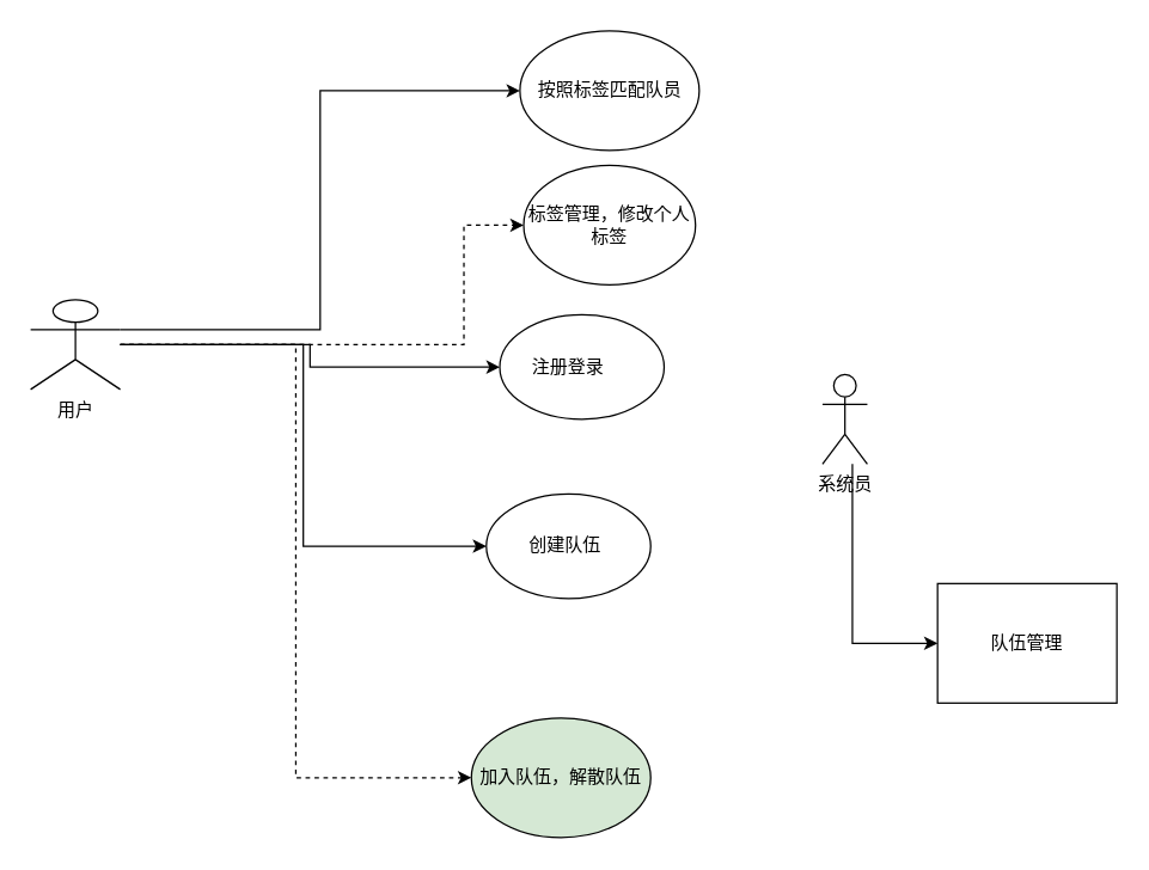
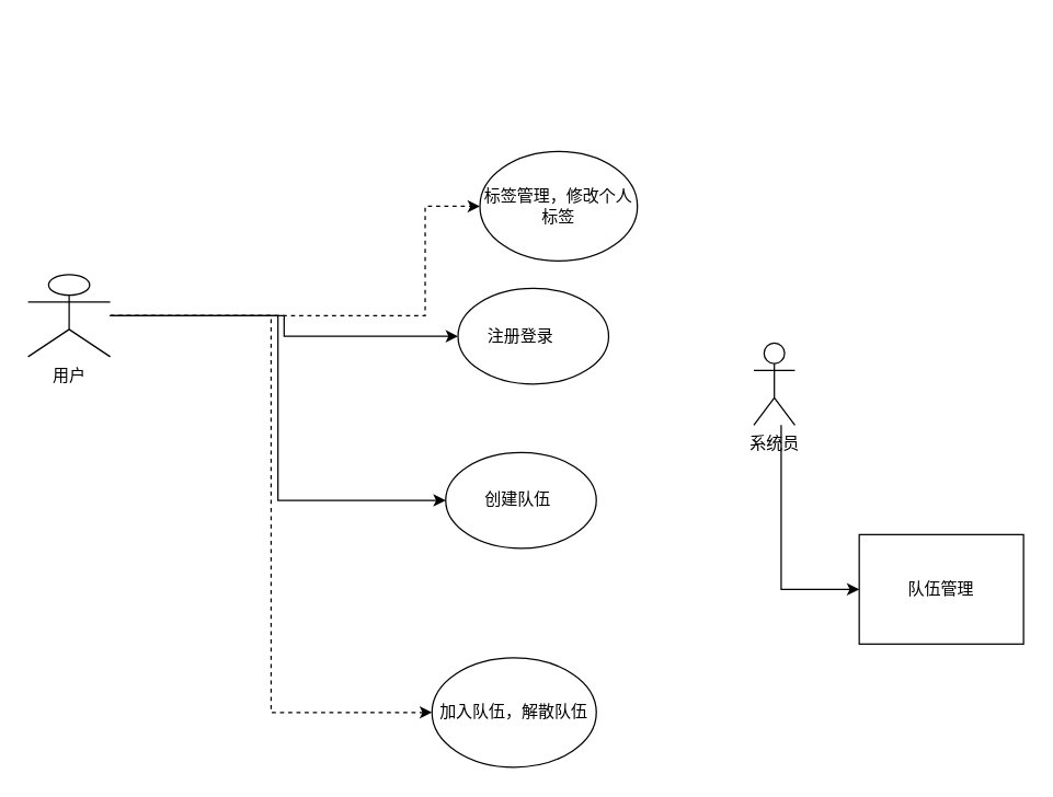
- <mxCell id="14" value="按照标签匹配队员" style="ellipse;whiteSpace=wrap;html=1;" vertex="1" parent="1"><mxGeometry x="347.5" y="20" width="120" height="80" as="geometry" /></mxCell>
- <mxCell id="5" style="edgeStyle=orthogonalEdgeStyle;rounded=0;orthogonalLoop=1;jettySize=auto;html=1;exitX=1;exitY=0.333;exitDx=0;exitDy=0;exitPerimeter=0;entryX=0;entryY=0.5;entryDx=0;entryDy=0;" edge="1" parent="1" source="7" target="14"><mxGeometry relative="1" as="geometry"><mxPoint x="220" y="60" as="targetPoint" /></mxGeometry></mxCell>
- <mxCell id="13" value="加入队伍，解散队伍" style="ellipse;whiteSpace=wrap;html=1;fillColor=#d5e8d4;" vertex="1" parent="1"><mxGeometry x="315" y="480" width="120" height="80" as="geometry" /></mxCell>
+ <mxCell id="13" value="加入队伍，解散队伍" style="ellipse;whiteSpace=wrap;html=1;" vertex="1" parent="1"><mxGeometry x="315" y="480" width="120" height="80" as="geometry" /></mxCell>
